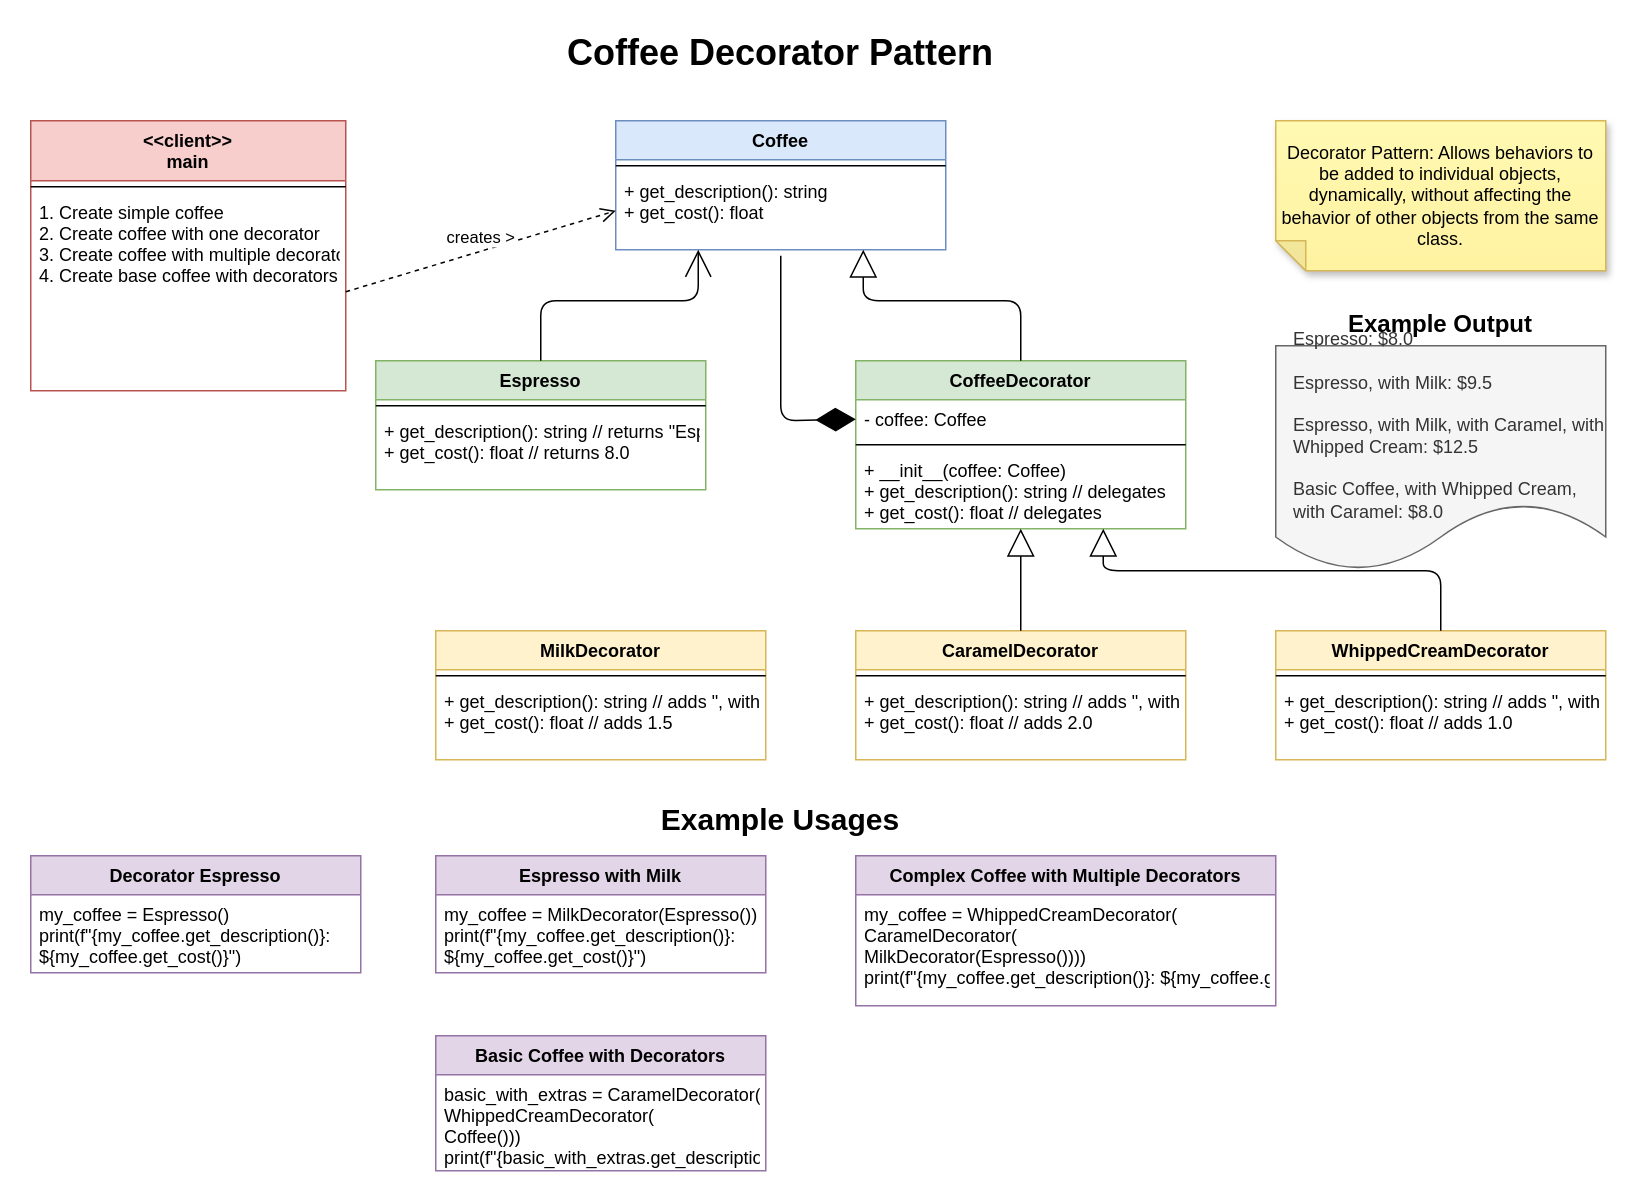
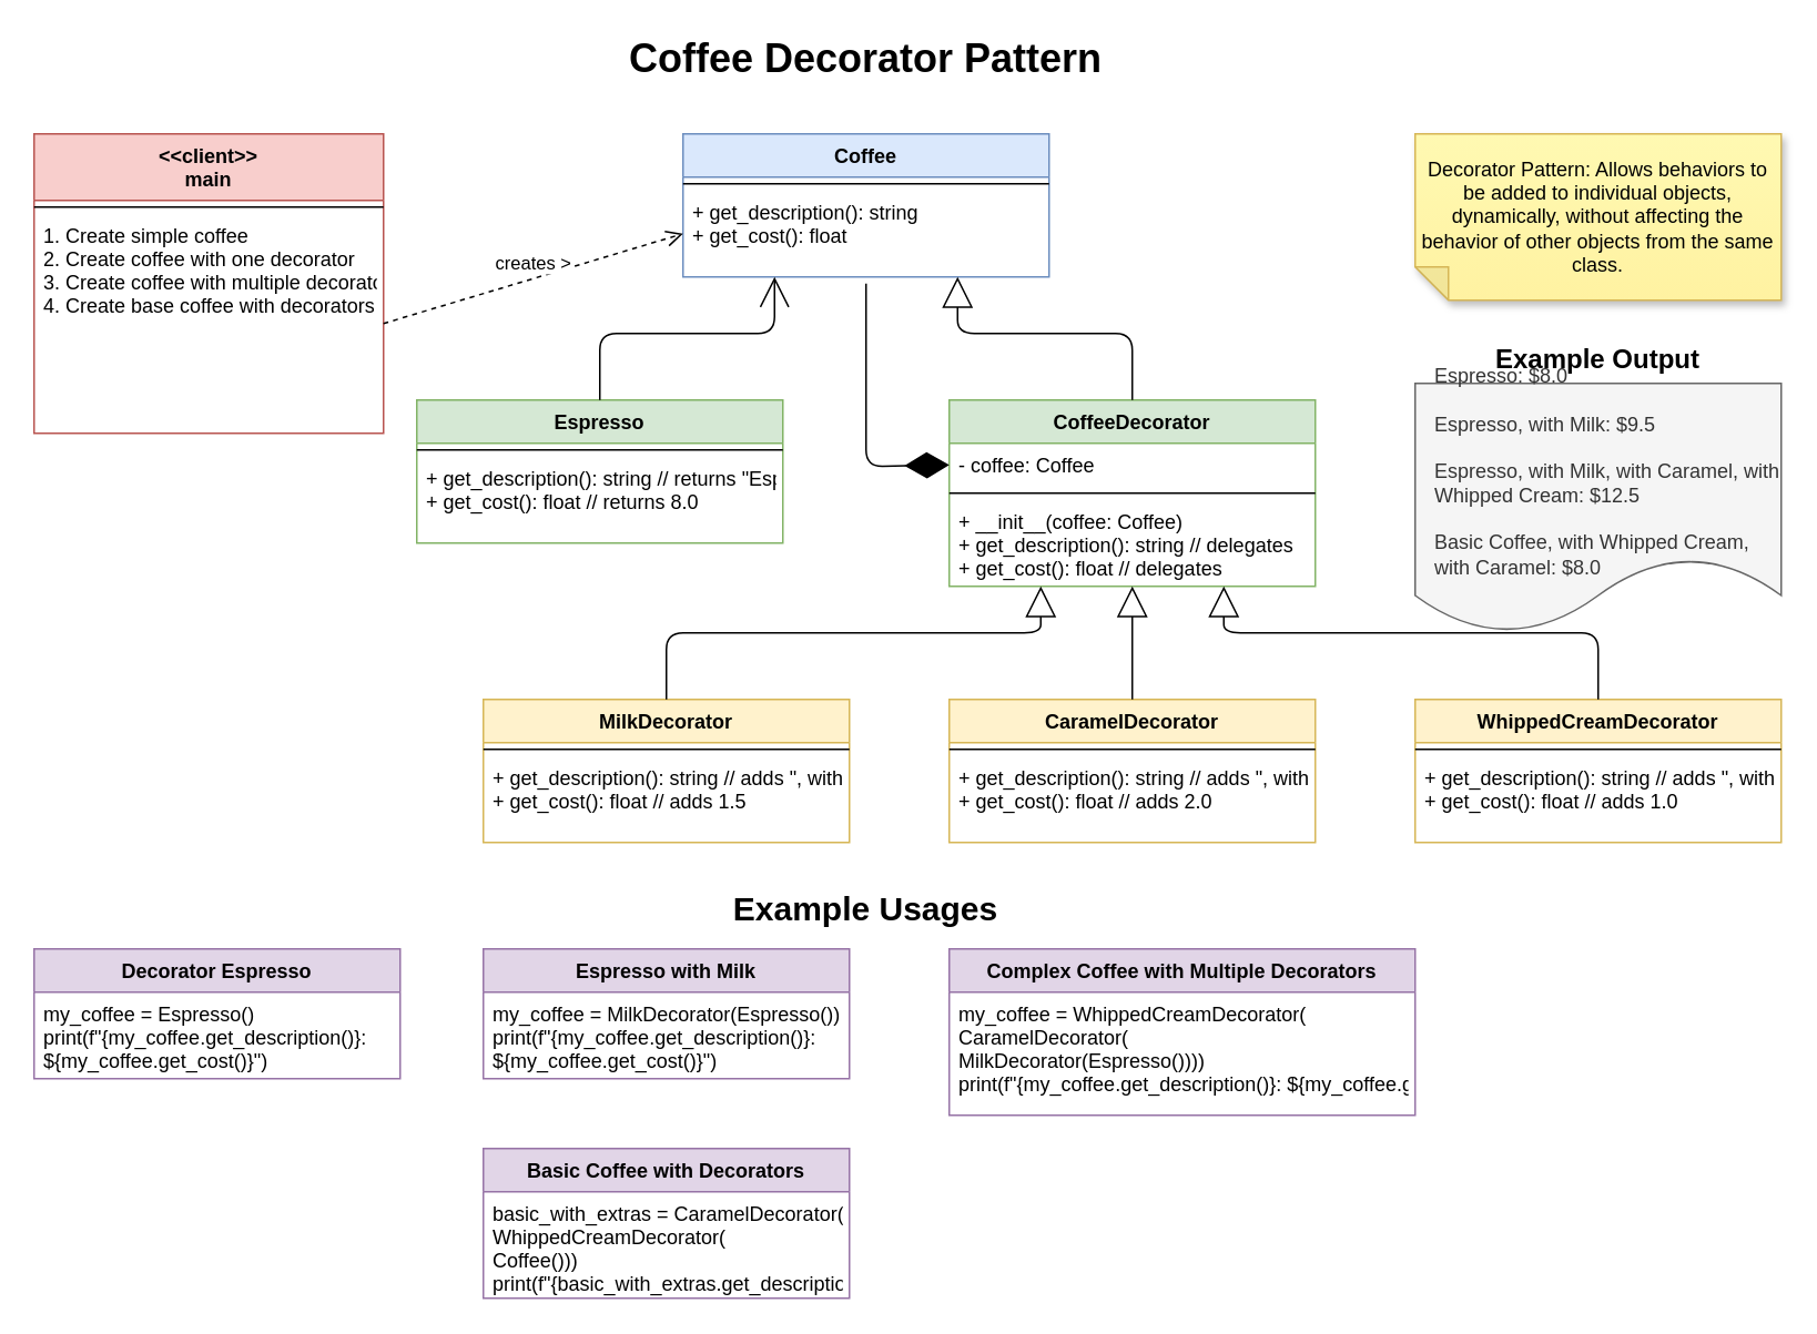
+ <mxCell id="27" value="" style="endArrow=block;endSize=16;endFill=0;html=1;exitX=0.5;exitY=0;exitDx=0;exitDy=0;entryX=0.25;entryY=1;entryDx=0;entryDy=0;" edge="1" parent="1" source="16" target="12"><mxGeometry width="160" relative="1" as="geometry"><mxPoint x="400" y="410" as="sourcePoint" /><mxPoint x="625" y="360" as="targetPoint" /><Array as="points"><mxPoint x="400" y="380" /><mxPoint x="625" y="380" /></Array></mxGeometry></mxCell>
